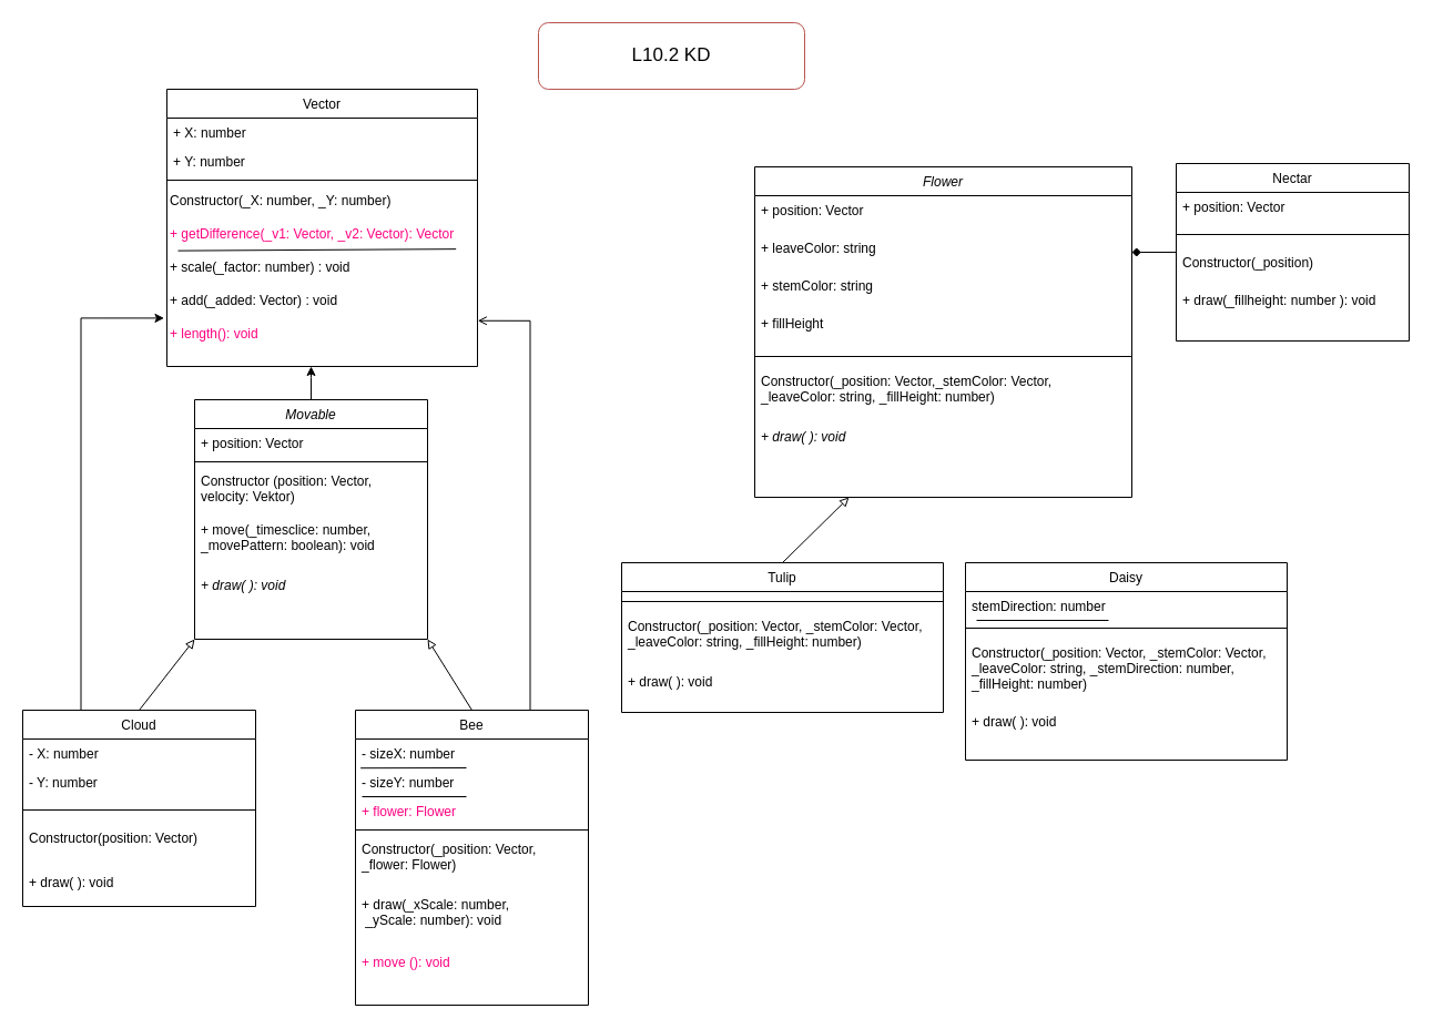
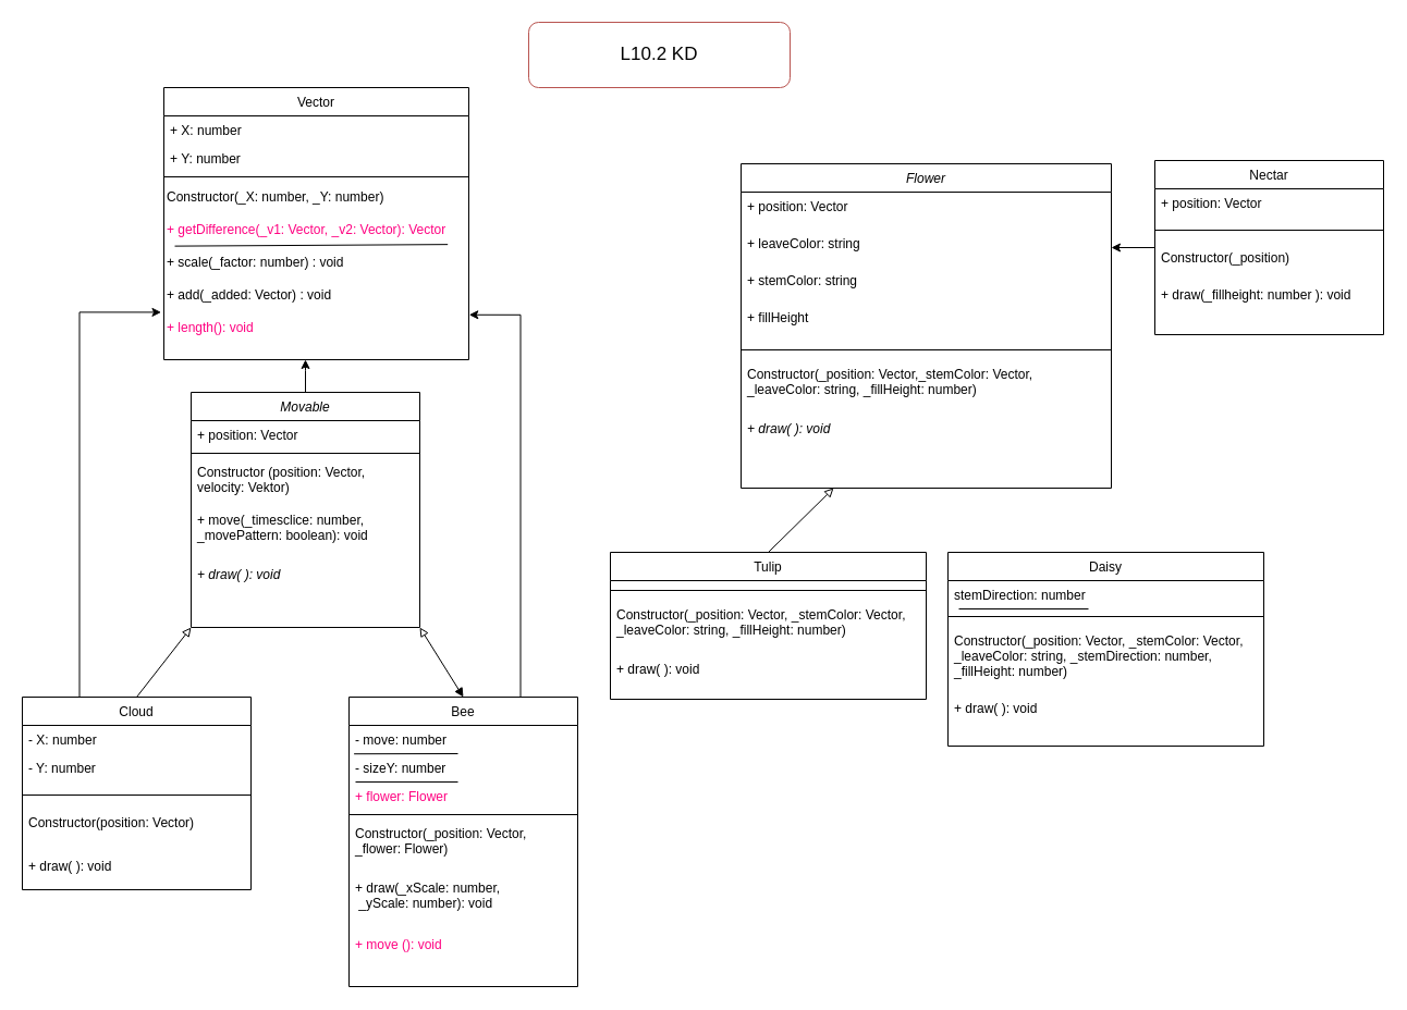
- <mxCell id="47" style="edgeStyle=orthogonalEdgeStyle;rounded=0;orthogonalLoop=1;jettySize=auto;html=1;endArrow=diamond;" parent="1" source="48" target="41" edge="1"><mxGeometry relative="1" as="geometry" /></mxCell>
+ <mxCell id="47" style="edgeStyle=orthogonalEdgeStyle;rounded=0;orthogonalLoop=1;jettySize=auto;html=1;" parent="1" source="48" target="41" edge="1"><mxGeometry relative="1" as="geometry" /></mxCell>
- <mxCell id="9" style="edgeStyle=orthogonalEdgeStyle;rounded=0;orthogonalLoop=1;jettySize=auto;html=1;entryX=1.001;entryY=1.092;entryDx=0;entryDy=0;entryPerimeter=0;exitX=0.75;exitY=0;exitDx=0;exitDy=0;endArrow=open;" parent="1" source="10" target="28" edge="1"><mxGeometry relative="1" as="geometry"><Array as="points"><mxPoint x="477" y="289" /></Array></mxGeometry></mxCell>
+ <mxCell id="9" style="edgeStyle=orthogonalEdgeStyle;rounded=0;orthogonalLoop=1;jettySize=auto;html=1;entryX=1.001;entryY=1.092;entryDx=0;entryDy=0;entryPerimeter=0;exitX=0.75;exitY=0;exitDx=0;exitDy=0;" parent="1" source="10" target="28" edge="1"><mxGeometry relative="1" as="geometry"><Array as="points"><mxPoint x="477" y="289" /></Array></mxGeometry></mxCell>
- <mxCell id="53" value="" style="endArrow=none;html=1;startArrow=block;startFill=0;entryX=0.5;entryY=0;entryDx=0;entryDy=0;exitX=1;exitY=1;exitDx=0;exitDy=0;" parent="1" source="31" target="10" edge="1"><mxGeometry width="50" height="50" relative="1" as="geometry"><mxPoint x="185" y="586" as="sourcePoint" /><mxPoint x="135" y="650" as="targetPoint" /></mxGeometry></mxCell>
+ <mxCell id="53" value="" style="endArrow=block;html=1;startArrow=block;startFill=0;entryX=0.5;entryY=0;entryDx=0;entryDy=0;exitX=1;exitY=1;exitDx=0;exitDy=0;" parent="1" source="31" target="10" edge="1"><mxGeometry width="50" height="50" relative="1" as="geometry"><mxPoint x="185" y="586" as="sourcePoint" /><mxPoint x="135" y="650" as="targetPoint" /></mxGeometry></mxCell>
- <mxCell id="11" value="- sizeX: number" style="text;align=left;verticalAlign=top;spacingLeft=4;spacingRight=4;overflow=hidden;rotatable=0;points=[[0,0.5],[1,0.5]];portConstraint=eastwest;rounded=0;shadow=0;html=0;" parent="10" vertex="1"><mxGeometry y="26" width="210" height="26" as="geometry" /></mxCell>
+ <mxCell id="11" value="- move: number" style="text;align=left;verticalAlign=top;spacingLeft=4;spacingRight=4;overflow=hidden;rotatable=0;points=[[0,0.5],[1,0.5]];portConstraint=eastwest;rounded=0;shadow=0;html=0;" parent="10" vertex="1"><mxGeometry y="26" width="210" height="26" as="geometry" /></mxCell>
